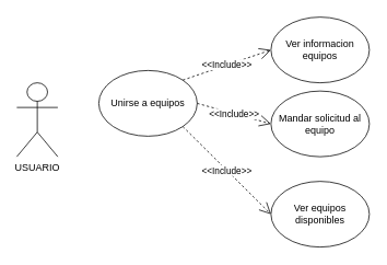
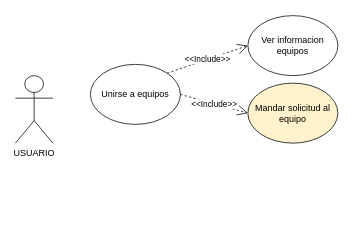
- <mxCell id="5" value="Mandar solicitud al equipo" style="ellipse;whiteSpace=wrap;html=1;" vertex="1" parent="1"><mxGeometry x="330" y="110" width="120" height="80" as="geometry" /></mxCell>
+ <mxCell id="5" value="Mandar solicitud al equipo" style="ellipse;whiteSpace=wrap;html=1;fillColor=#fff2cc;" vertex="1" parent="1"><mxGeometry x="330" y="110" width="120" height="80" as="geometry" /></mxCell>
- <mxCell id="9" value="&amp;lt;&amp;lt;Include&amp;gt;&amp;gt;" style="endArrow=open;endSize=12;dashed=1;html=1;rounded=0;exitX=1;exitY=1;exitDx=0;exitDy=0;entryX=0;entryY=0.5;entryDx=0;entryDy=0;" edge="1" parent="1" source="3" target="6"><mxGeometry width="160" relative="1" as="geometry"><mxPoint x="230" y="160" as="sourcePoint" /><mxPoint x="340" y="160" as="targetPoint" /></mxGeometry></mxCell>
- <mxCell id="6" value="Ver equipos disponibles" style="ellipse;whiteSpace=wrap;html=1;" vertex="1" parent="1"><mxGeometry x="330" y="220" width="120" height="80" as="geometry" /></mxCell>
